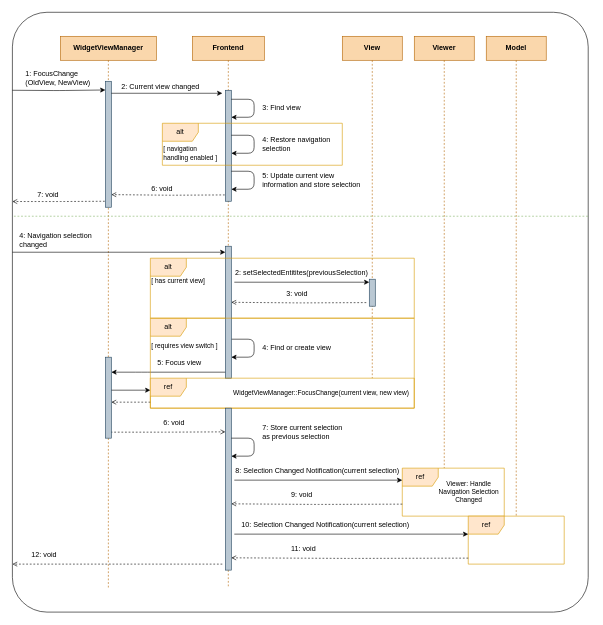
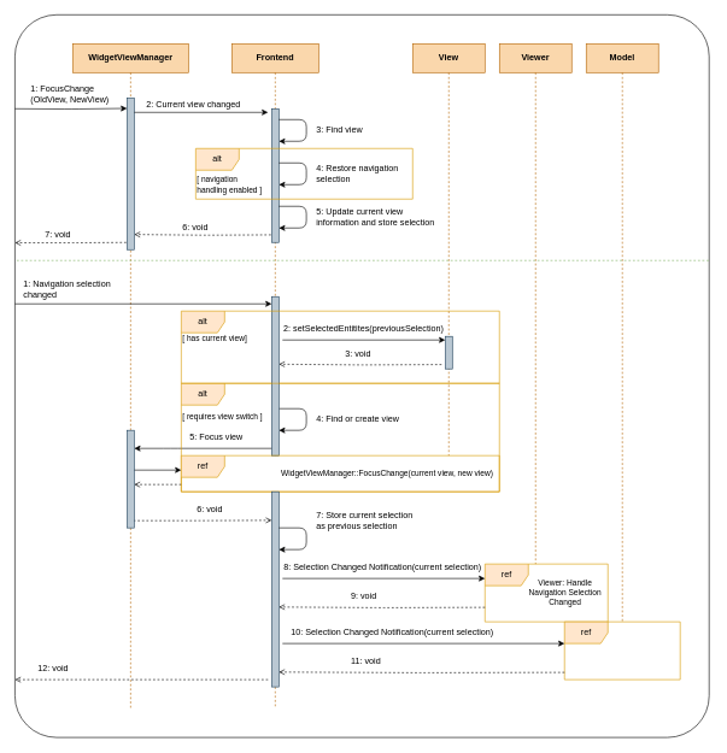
- <mxCell id="38" value="4: Navigation selection changed" style="text;html=1;align=left;verticalAlign=middle;whiteSpace=wrap;rounded=0;allowArrows=0;fontFamily=Helvetica;fontSize=12;fontColor=#000000;connectable=0;" vertex="1" parent="1"><mxGeometry x="30" y="380" width="150" height="40" as="geometry" /></mxCell>
+ <mxCell id="38" value="1: Navigation selection changed" style="text;html=1;align=left;verticalAlign=middle;whiteSpace=wrap;rounded=0;allowArrows=0;fontFamily=Helvetica;fontSize=12;fontColor=#000000;connectable=0;" vertex="1" parent="1"><mxGeometry x="30" y="380" width="150" height="40" as="geometry" /></mxCell>
